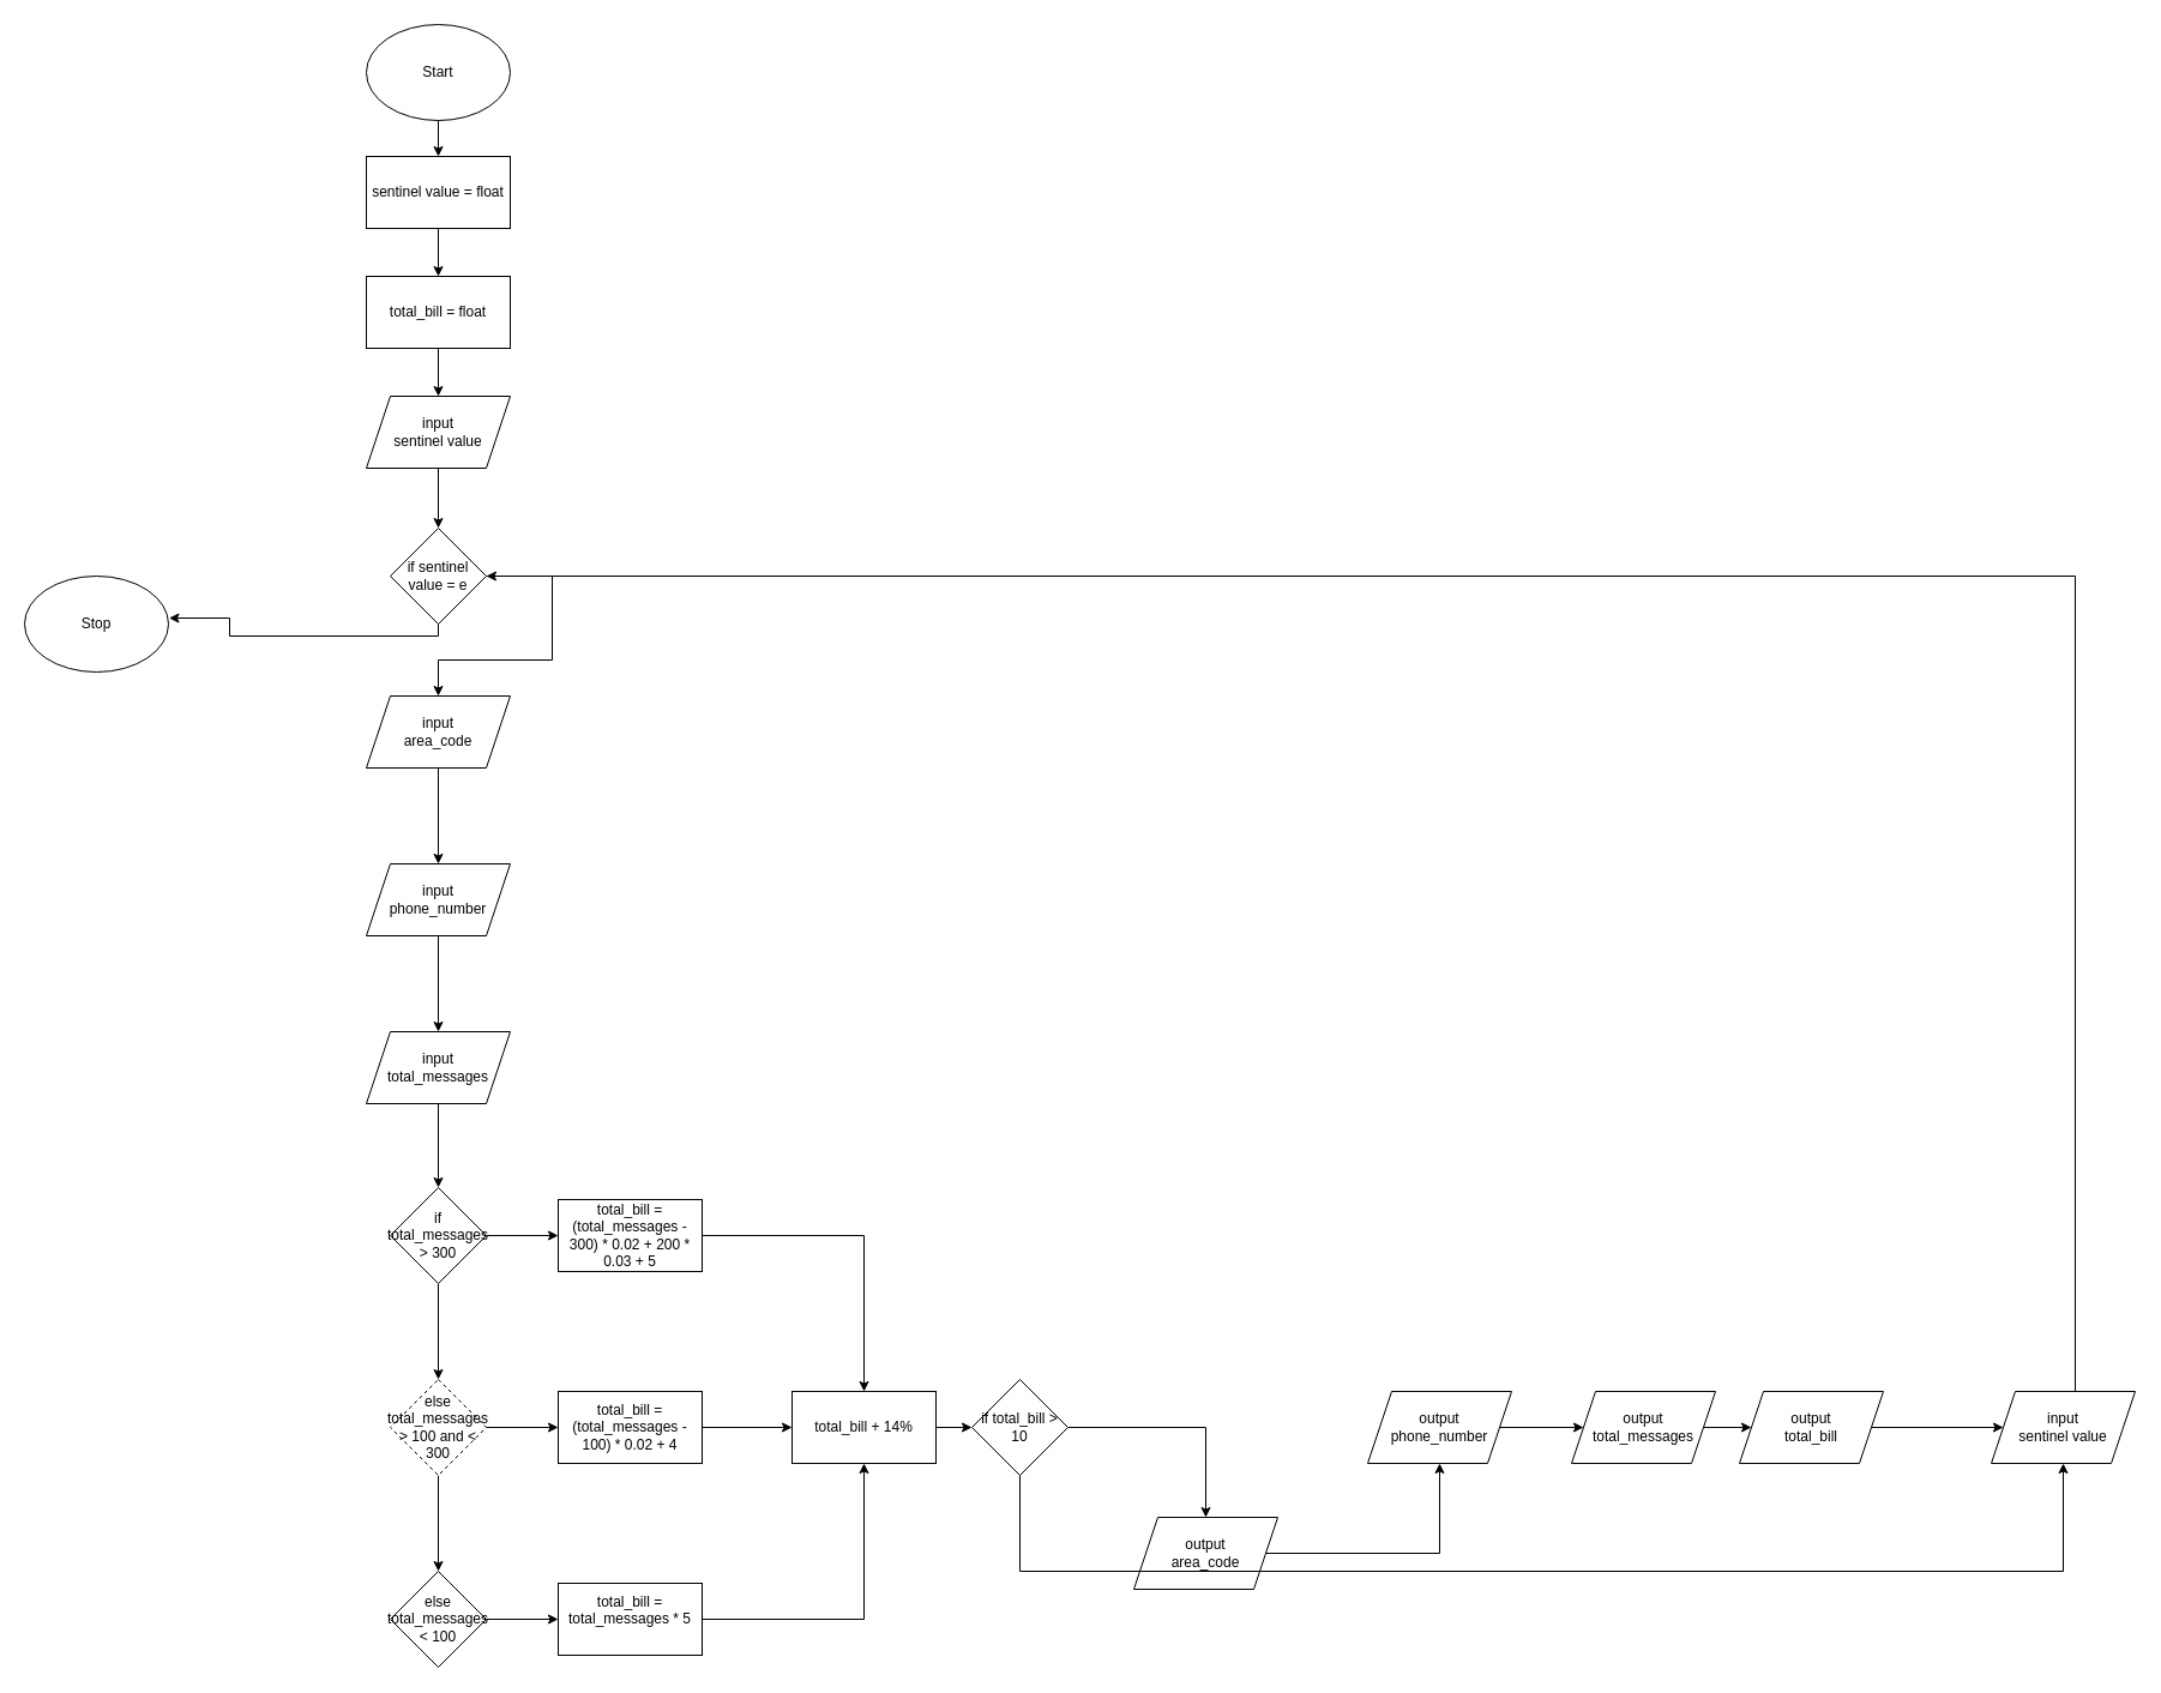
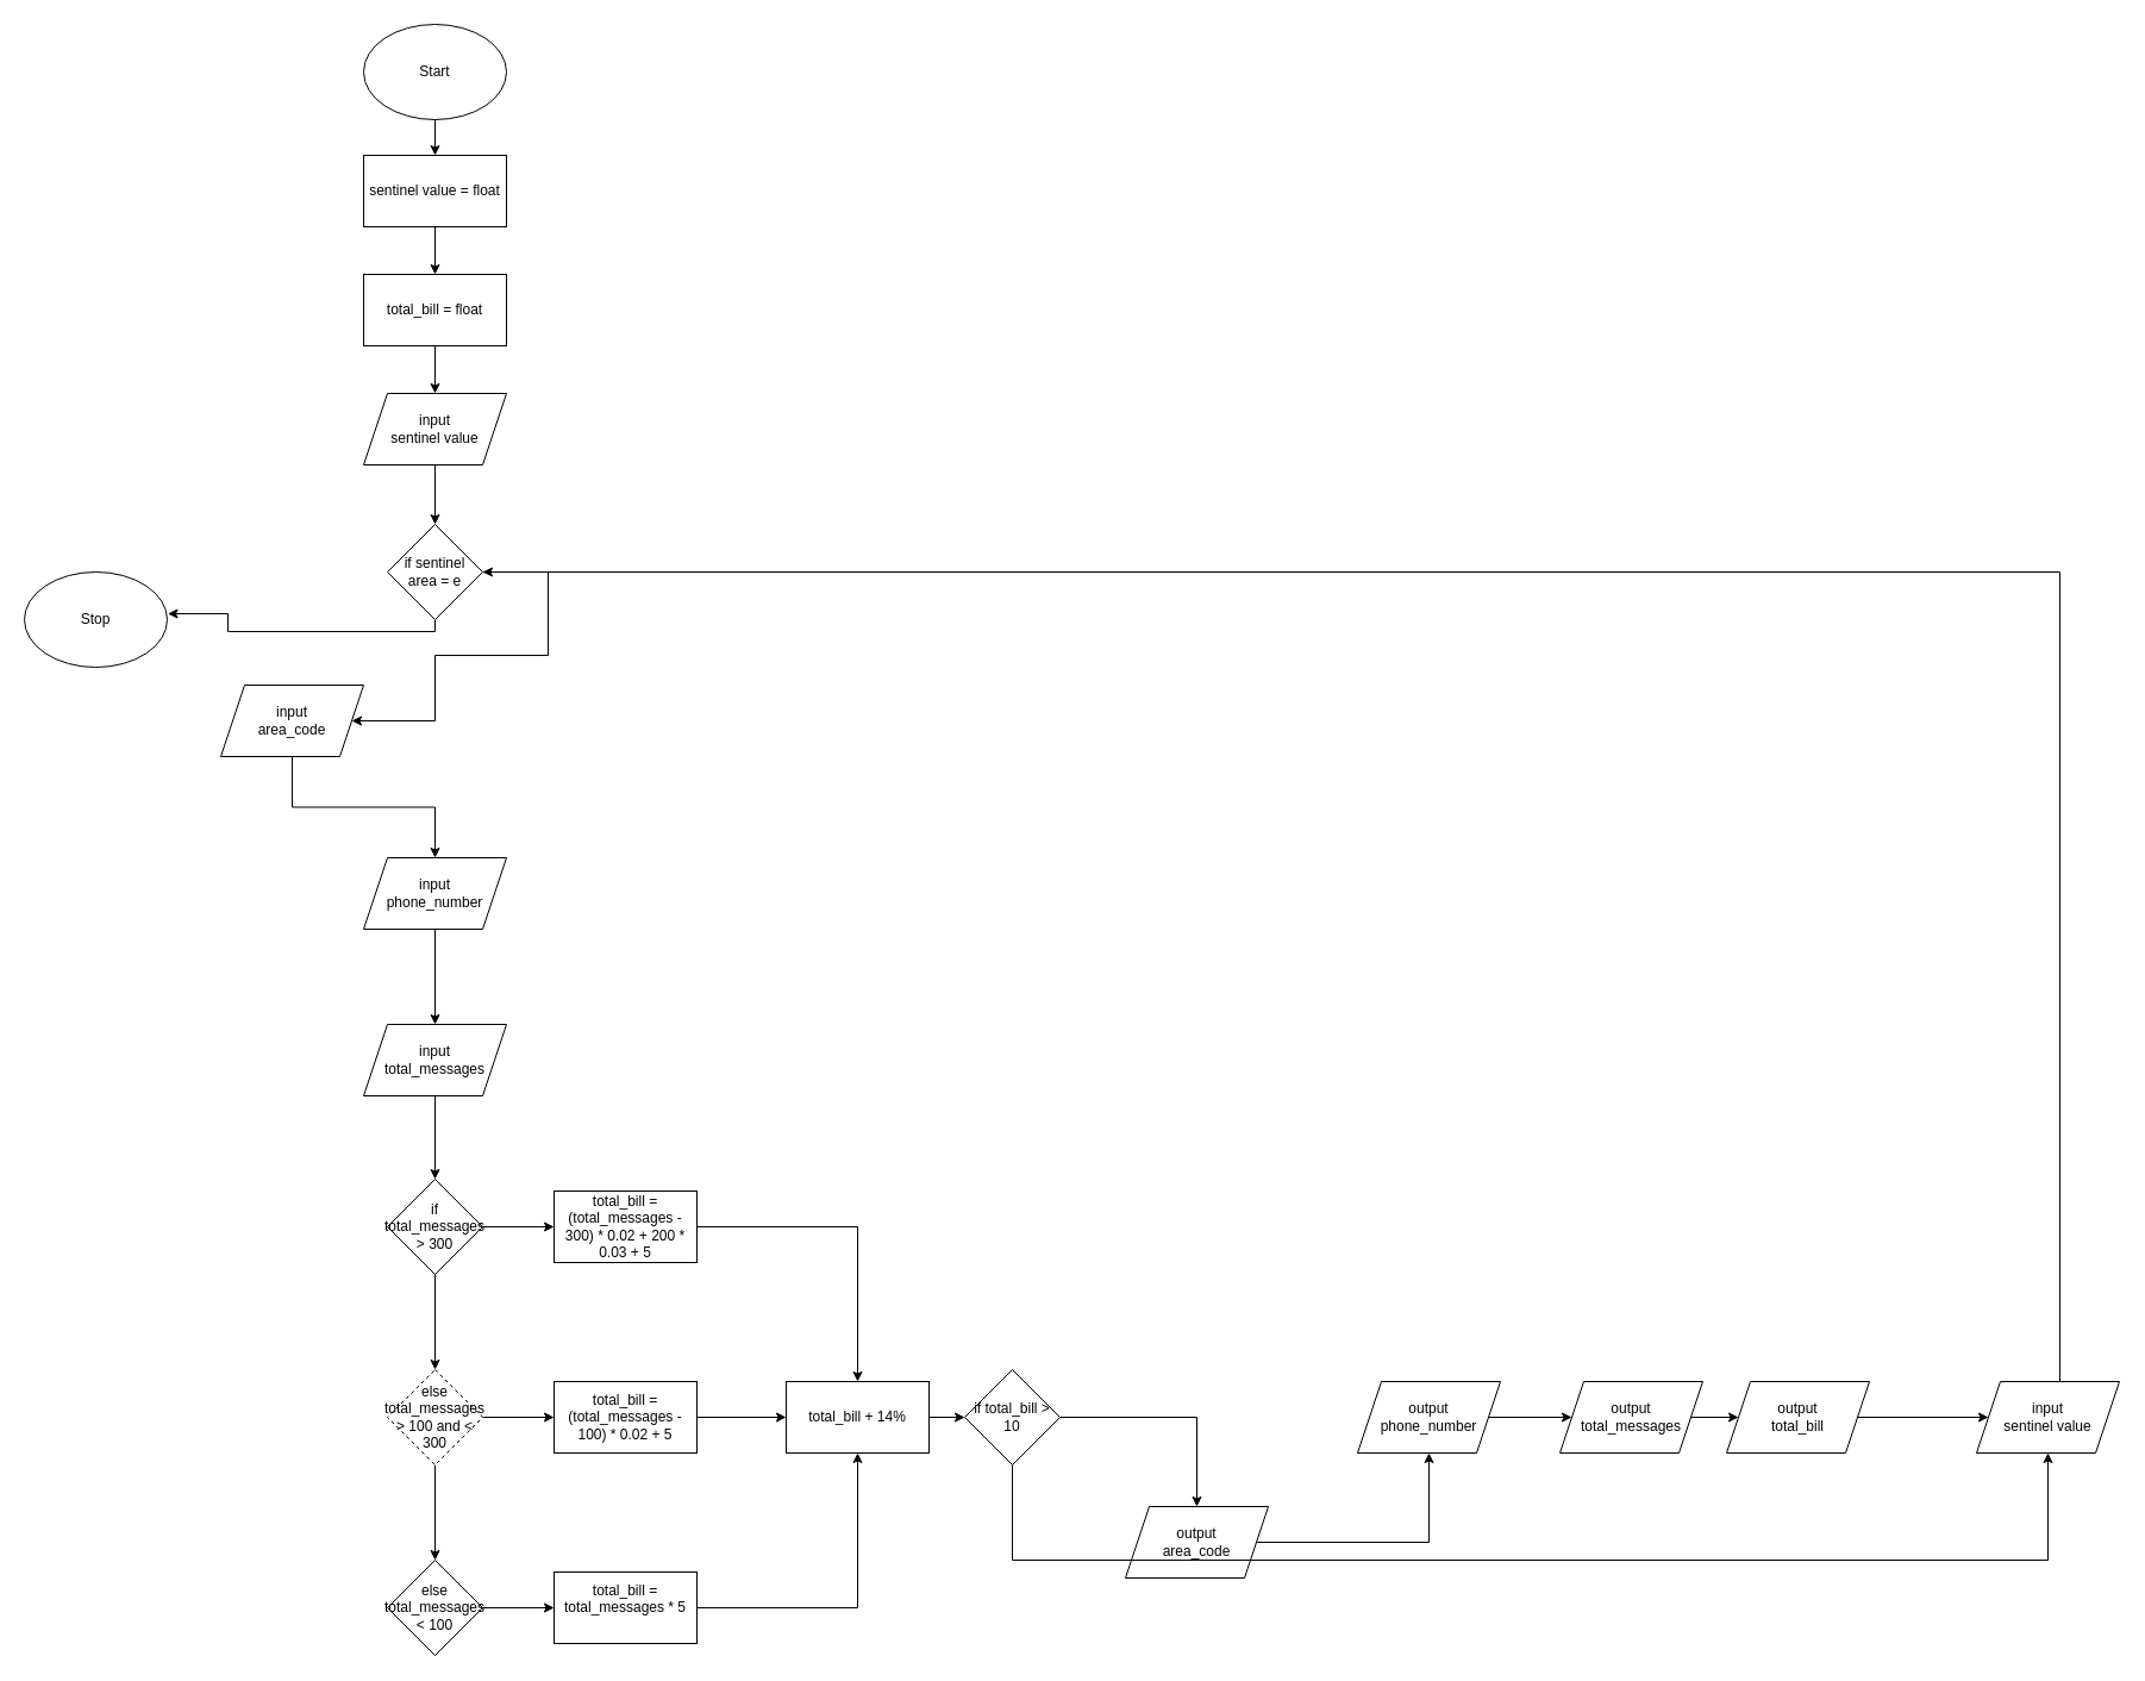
- <mxCell id="28" value="if sentinel value = e" style="rhombus;whiteSpace=wrap;html=1;" vertex="1" parent="1"><mxGeometry x="325" y="440" width="80" height="80" as="geometry" /></mxCell>
+ <mxCell id="28" value="if sentinel area = e" style="rhombus;whiteSpace=wrap;html=1;" vertex="1" parent="1"><mxGeometry x="325" y="440" width="80" height="80" as="geometry" /></mxCell>
- <mxCell id="6" value="&lt;div&gt;input&lt;/div&gt;&lt;div&gt;area_code&lt;br&gt;&lt;/div&gt;" style="shape=parallelogram;perimeter=parallelogramPerimeter;whiteSpace=wrap;html=1;fixedSize=1;" vertex="1" parent="1"><mxGeometry x="305" y="580" width="120" height="60" as="geometry" /></mxCell>
+ <mxCell id="6" value="&lt;div&gt;input&lt;/div&gt;&lt;div&gt;area_code&lt;br&gt;&lt;/div&gt;" style="shape=parallelogram;perimeter=parallelogramPerimeter;whiteSpace=wrap;html=1;fixedSize=1;" vertex="1" parent="1"><mxGeometry x="185" y="575" width="120" height="60" as="geometry" /></mxCell>
- <mxCell id="21" value="total_bill = (total_messages - 100) * 0.02 + 4" style="whiteSpace=wrap;html=1;" vertex="1" parent="1"><mxGeometry x="465" y="1160" width="120" height="60" as="geometry" /></mxCell>
+ <mxCell id="21" value="total_bill = (total_messages - 100) * 0.02 + 5" style="whiteSpace=wrap;html=1;" vertex="1" parent="1"><mxGeometry x="465" y="1160" width="120" height="60" as="geometry" /></mxCell>
